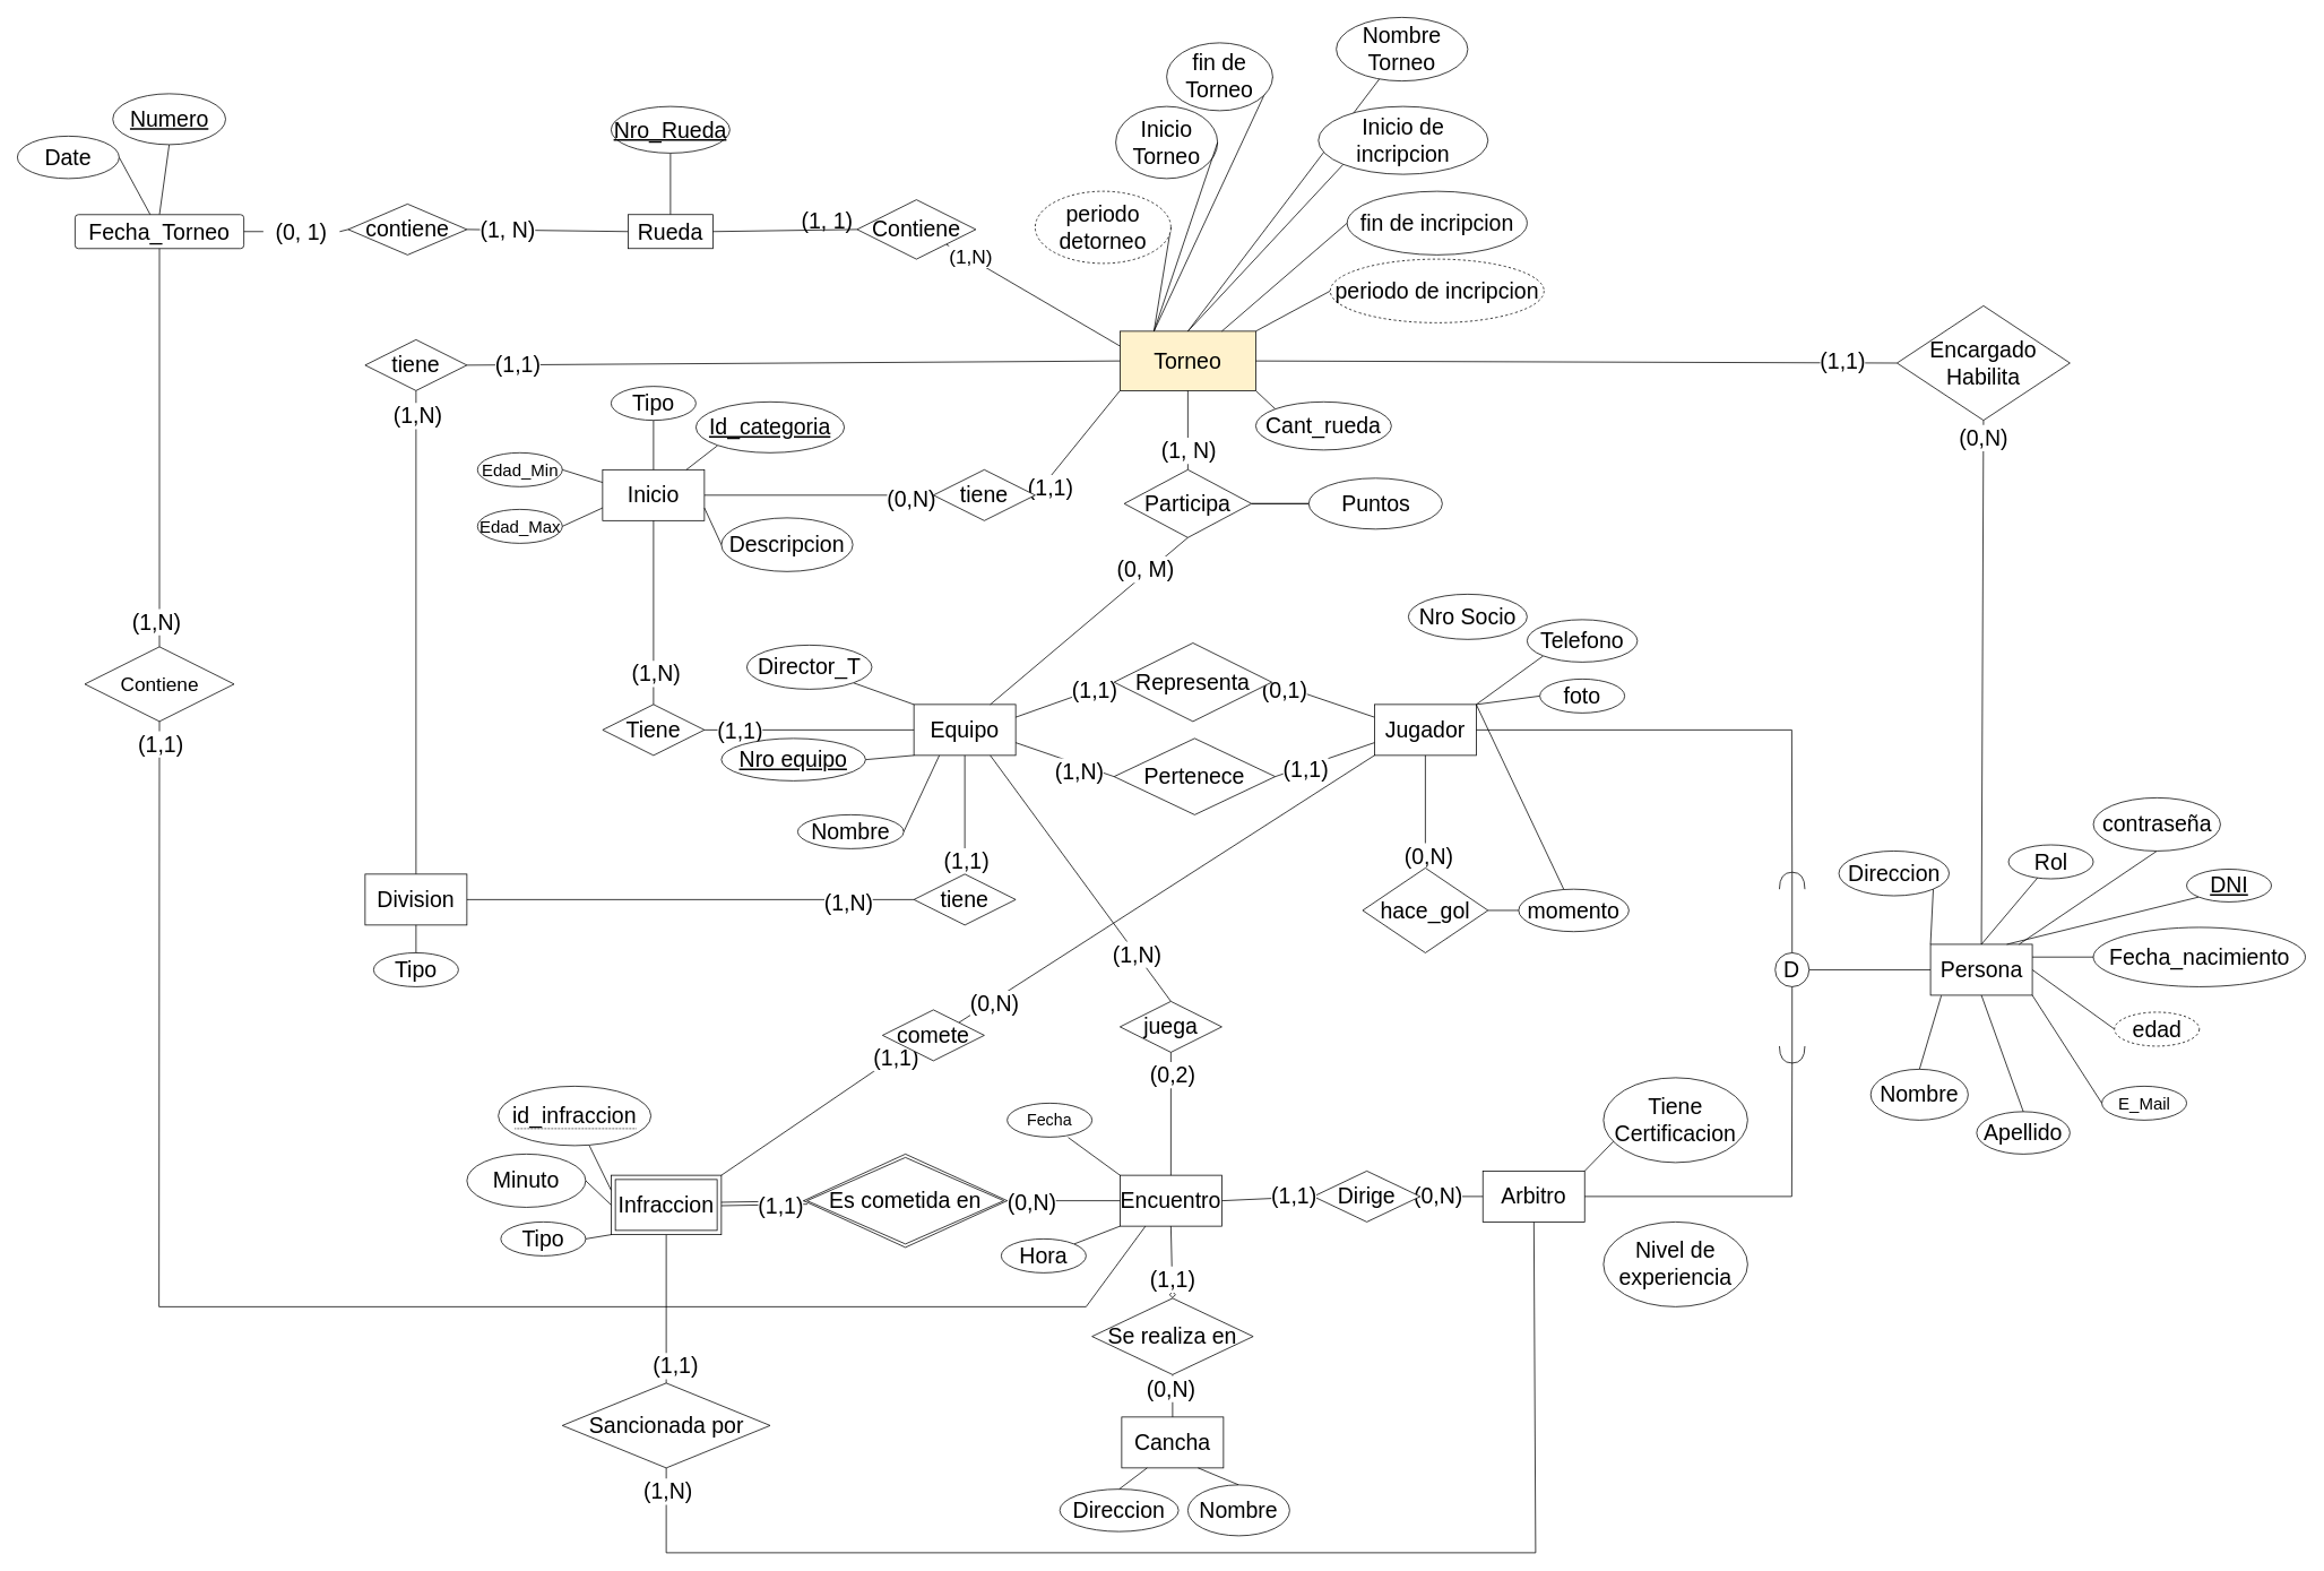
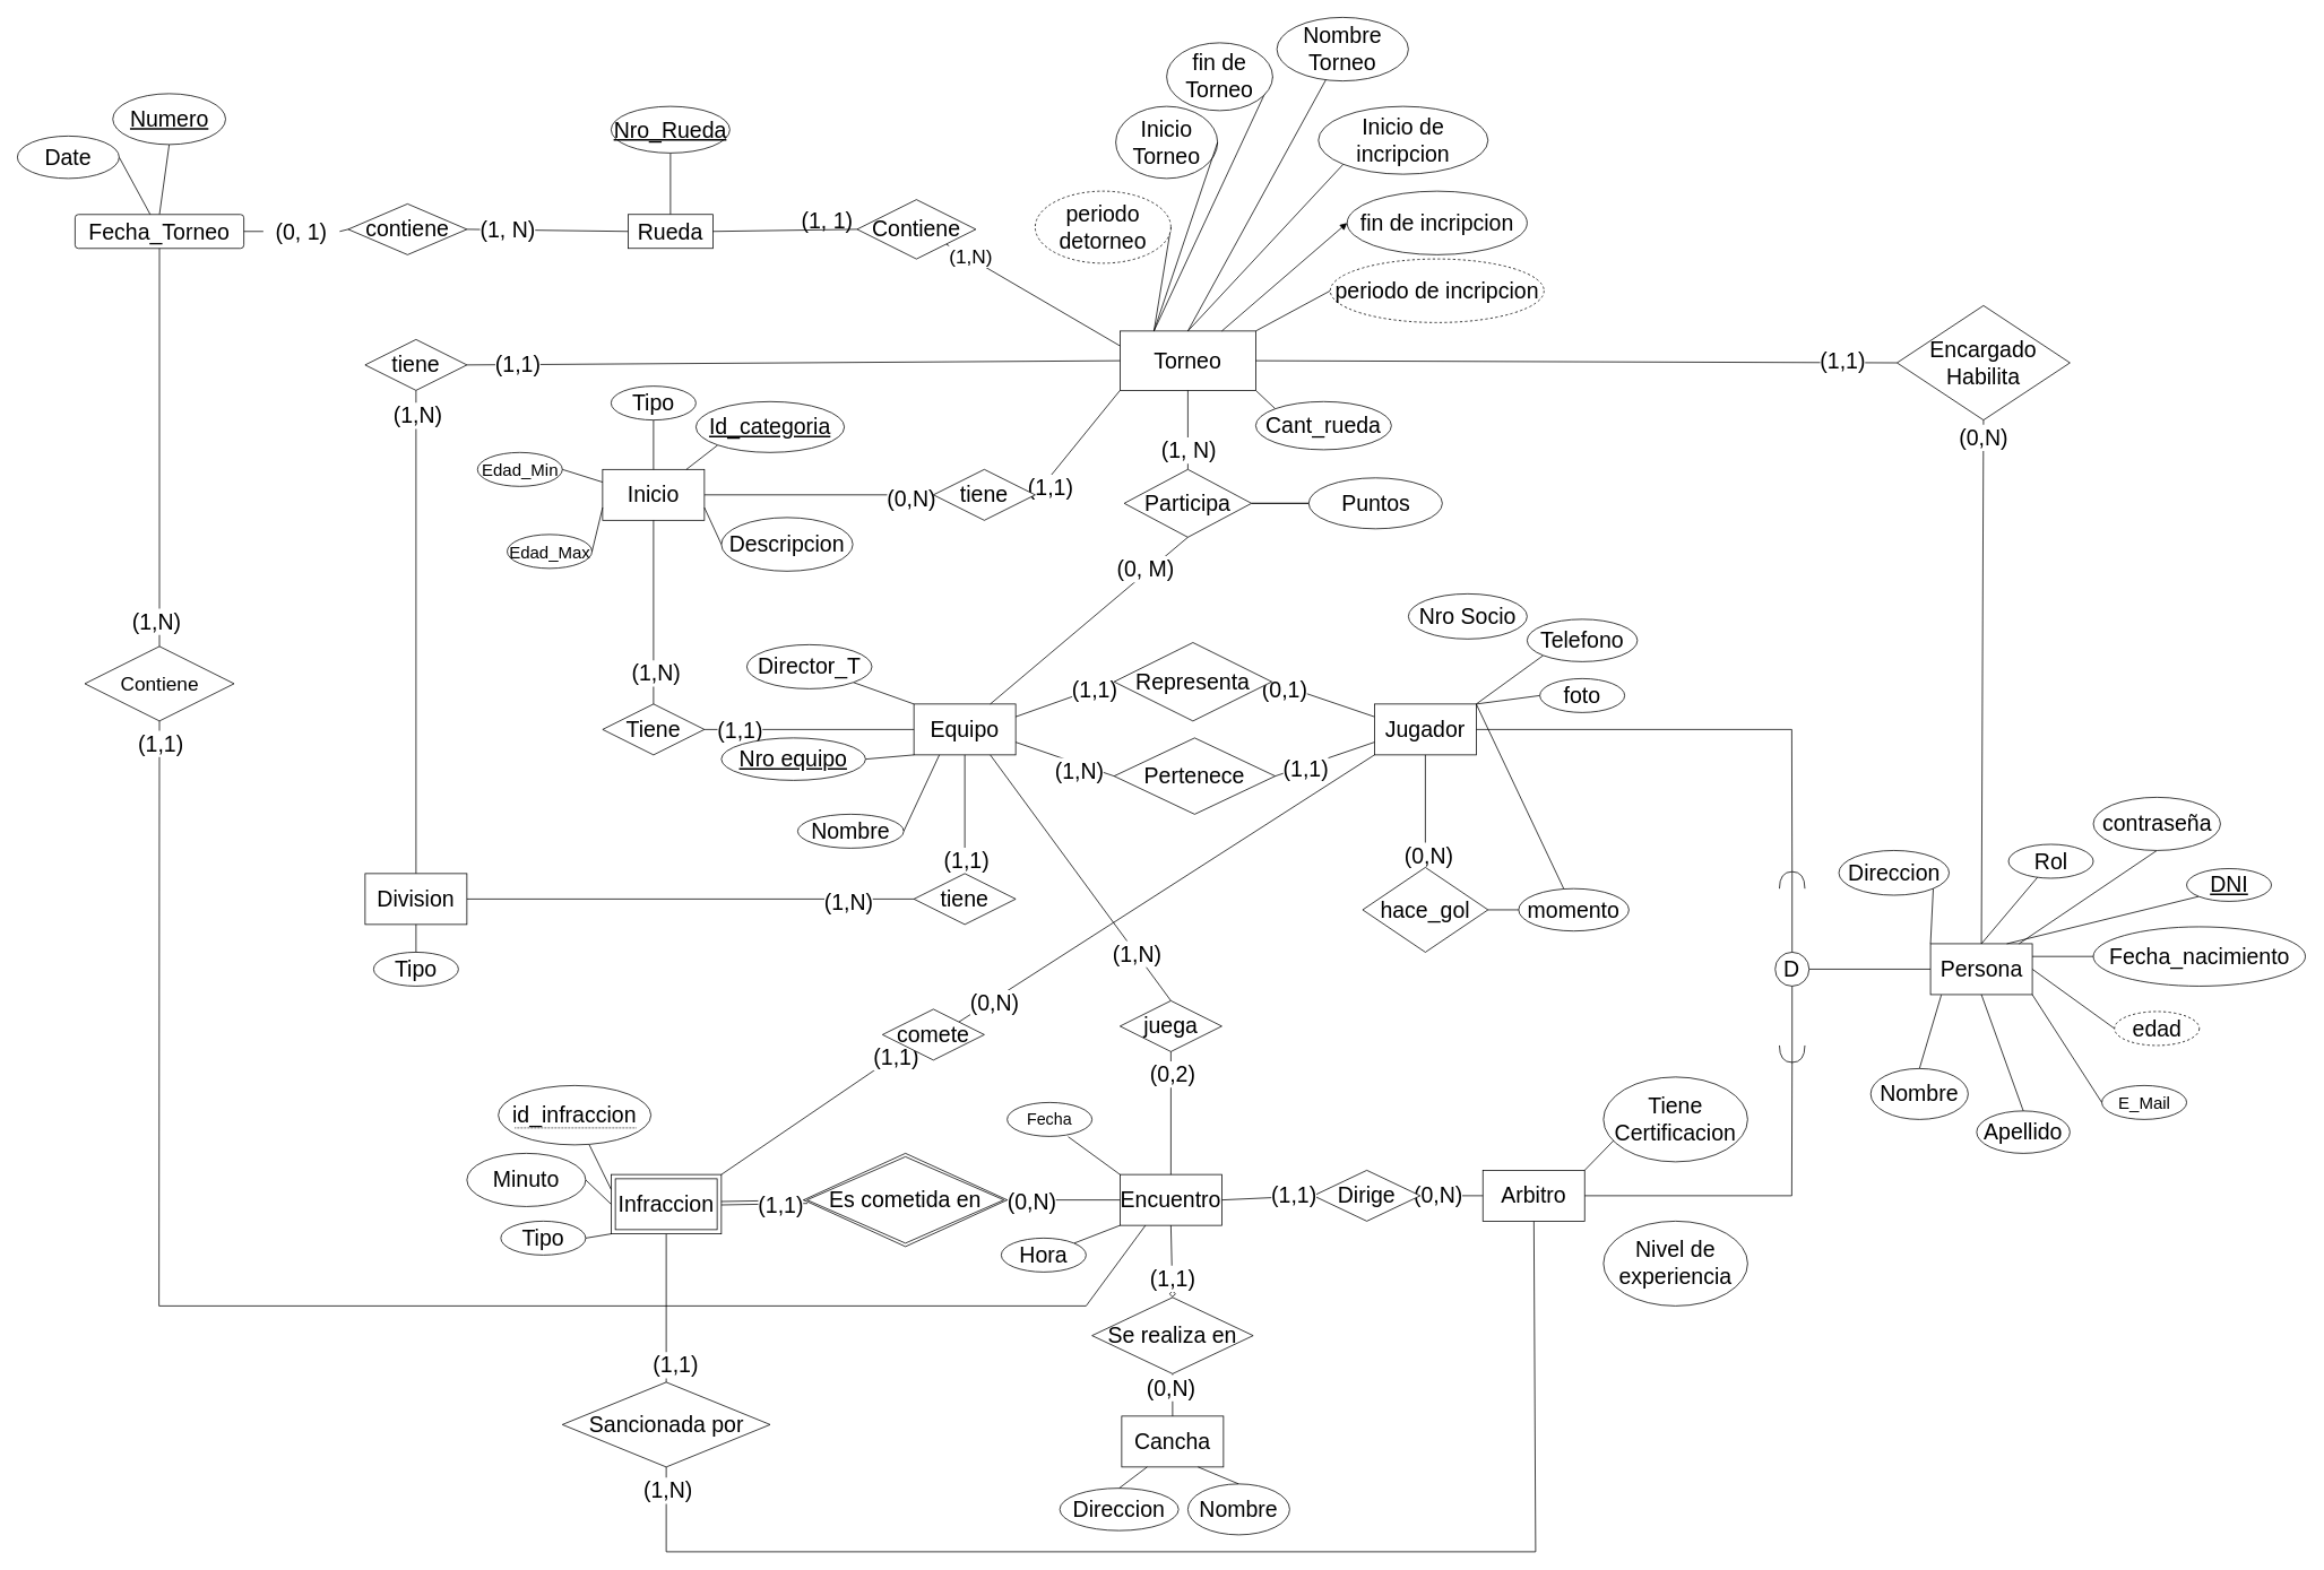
- <mxCell id="11" value="Nombre Torneo" style="ellipse;whiteSpace=wrap;html=1;align=center;fontSize=26;" parent="1" vertex="1"><mxGeometry x="1575" y="20" width="155" height="75" as="geometry" /></mxCell>
+ <mxCell id="11" value="Nombre Torneo" style="ellipse;whiteSpace=wrap;html=1;align=center;fontSize=26;" parent="1" vertex="1"><mxGeometry x="1505" y="20" width="155" height="75" as="geometry" /></mxCell>
- <mxCell id="12" value="" style="endArrow=none;html=1;rounded=0;entryX=0;entryY=0.5;entryDx=0;entryDy=0;exitX=0.75;exitY=0;exitDx=0;exitDy=0;fontSize=26;" parent="1" source="2" target="16" edge="1"><mxGeometry relative="1" as="geometry"><mxPoint x="690" y="601.4" as="sourcePoint" /><mxPoint x="790" y="511.4" as="targetPoint" /></mxGeometry></mxCell>
+ <mxCell id="12" value="" style="endArrow=block;html=1;rounded=0;entryX=0;entryY=0.5;entryDx=0;entryDy=0;exitX=0.75;exitY=0;exitDx=0;exitDy=0;fontSize=26;" parent="1" source="2" target="16" edge="1"><mxGeometry relative="1" as="geometry"><mxPoint x="690" y="601.4" as="sourcePoint" /><mxPoint x="790" y="511.4" as="targetPoint" /></mxGeometry></mxCell>
- <mxCell id="2" value="Torneo" style="rounded=0;whiteSpace=wrap;html=1;fontSize=26;fillColor=#fff2cc;" parent="1" vertex="1"><mxGeometry x="1320" y="390" width="160" height="70" as="geometry" /></mxCell>
+ <mxCell id="2" value="Torneo" style="rounded=0;whiteSpace=wrap;html=1;fontSize=26;" parent="1" vertex="1"><mxGeometry x="1320" y="390" width="160" height="70" as="geometry" /></mxCell>
- <mxCell id="192" value="Edad_Max" style="ellipse;whiteSpace=wrap;html=1;align=center;fontSize=20;" vertex="1" parent="1"><mxGeometry x="562.5" y="600" width="100" height="40" as="geometry" /></mxCell>
+ <mxCell id="192" value="Edad_Max" style="ellipse;whiteSpace=wrap;html=1;align=center;fontSize=20;" vertex="1" parent="1"><mxGeometry x="597.5" y="630" width="100" height="40" as="geometry" /></mxCell>
